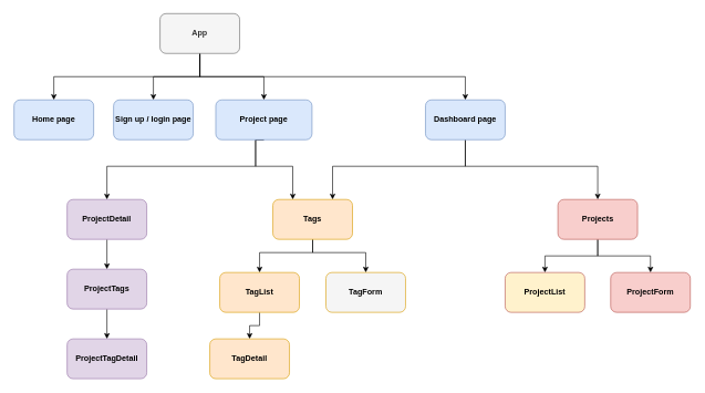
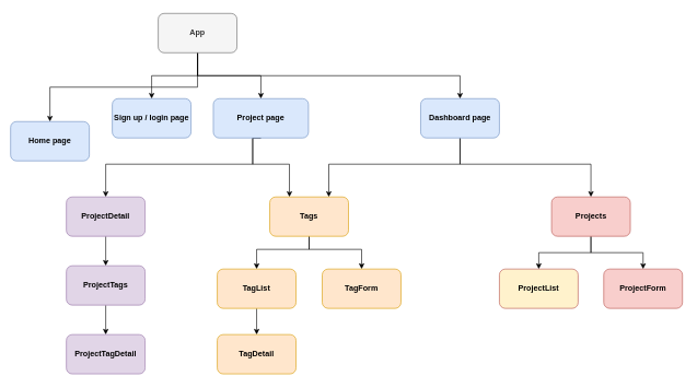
- <mxCell id="7" value="Home page" style="rounded=1;whiteSpace=wrap;html=1;fillColor=#dae8fc;strokeColor=#6c8ebf;fontStyle=1;labelBackgroundColor=none;verticalAlign=middle;flipH=0;flipV=1;" parent="1" vertex="1"><mxGeometry x="20" y="150" width="120" height="60" as="geometry" /></mxCell>
+ <mxCell id="7" value="Home page" style="rounded=1;whiteSpace=wrap;html=1;fillColor=#dae8fc;strokeColor=#6c8ebf;fontStyle=1;labelBackgroundColor=none;verticalAlign=middle;flipH=0;flipV=1;" parent="1" vertex="1"><mxGeometry x="15" y="185" width="120" height="60" as="geometry" /></mxCell>
- <mxCell id="24" value="TagForm" style="whiteSpace=wrap;html=1;fillColor=#f5f5f5;strokeColor=#d79b00;rounded=1;fontStyle=1;labelBackgroundColor=none;" vertex="1" parent="1"><mxGeometry x="490" y="410" width="120" height="60" as="geometry" /></mxCell>
+ <mxCell id="24" value="TagForm" style="whiteSpace=wrap;html=1;fillColor=#ffe6cc;strokeColor=#d79b00;rounded=1;fontStyle=1;labelBackgroundColor=none;" vertex="1" parent="1"><mxGeometry x="490" y="410" width="120" height="60" as="geometry" /></mxCell>
- <mxCell id="23" value="TagDetail" style="rounded=1;whiteSpace=wrap;html=1;fillColor=#ffe6cc;strokeColor=#d79b00;fontStyle=1;labelBackgroundColor=none;verticalAlign=middle;flipH=0;flipV=1;" vertex="1" parent="1"><mxGeometry x="315" y="510" width="120" height="60" as="geometry" /></mxCell>
+ <mxCell id="23" value="TagDetail" style="rounded=1;whiteSpace=wrap;html=1;fillColor=#ffe6cc;strokeColor=#d79b00;fontStyle=1;labelBackgroundColor=none;verticalAlign=middle;flipH=0;flipV=1;" vertex="1" parent="1"><mxGeometry x="330" y="510" width="120" height="60" as="geometry" /></mxCell>
